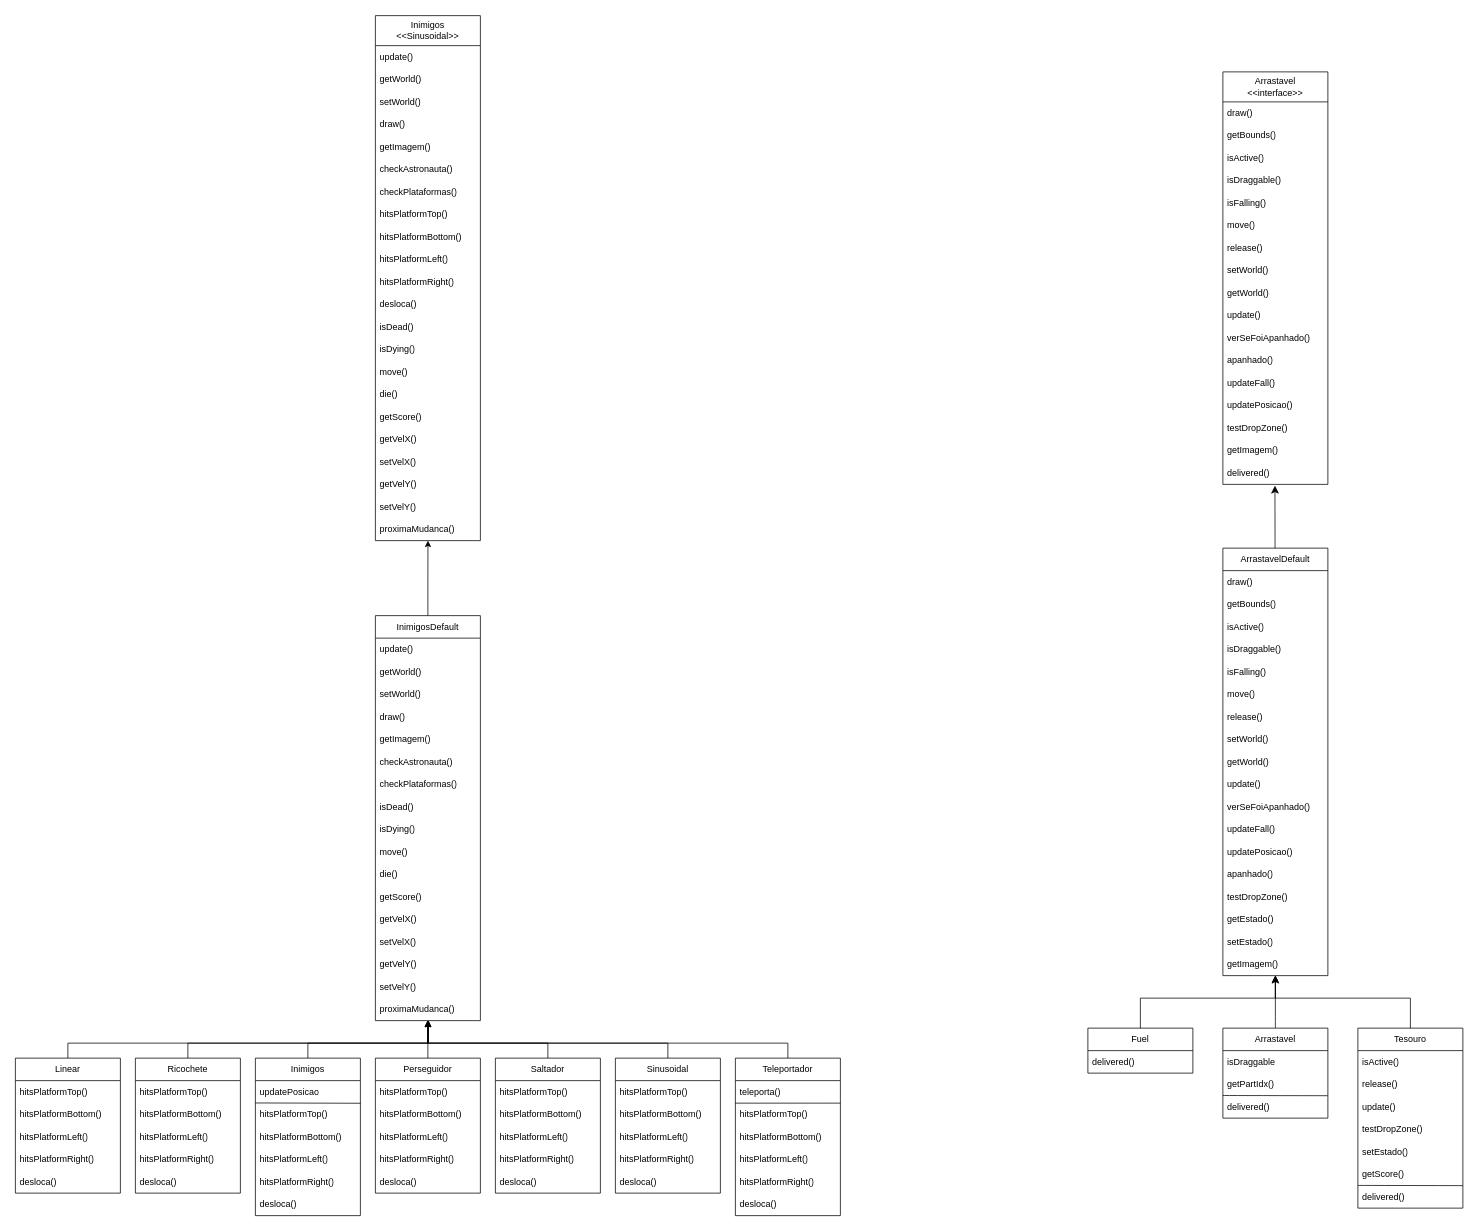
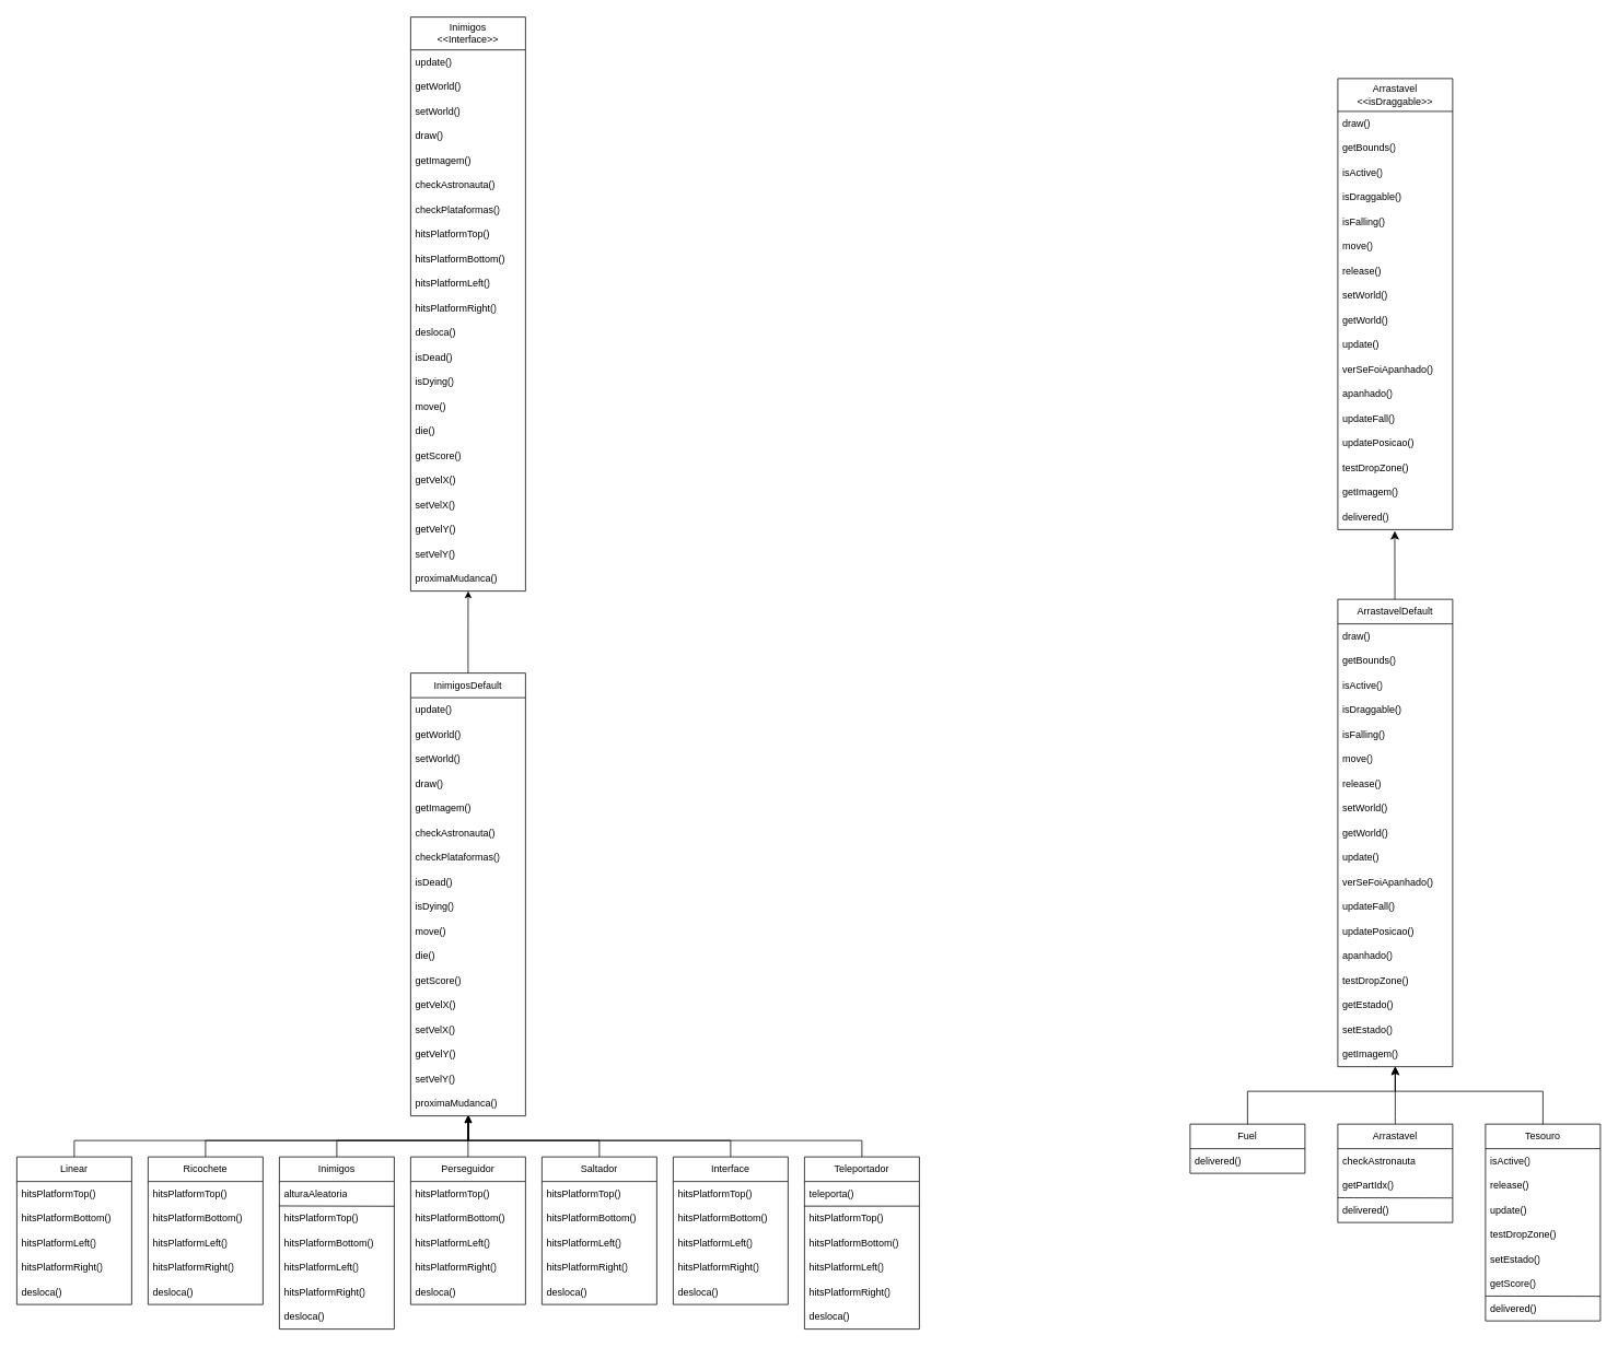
- <mxCell id="2" value="&lt;div&gt;Inimigos&lt;/div&gt;&lt;div&gt;&amp;lt;&amp;lt;Sinusoidal&amp;gt;&amp;gt;&lt;/div&gt;" style="swimlane;fontStyle=0;childLayout=stackLayout;horizontal=1;startSize=40;horizontalStack=0;resizeParent=1;resizeParentMax=0;resizeLast=0;collapsible=1;marginBottom=0;whiteSpace=wrap;html=1;" parent="1" vertex="1"><mxGeometry x="500" y="20" width="140" height="700" as="geometry" /></mxCell>
+ <mxCell id="2" value="&lt;div&gt;Inimigos&lt;/div&gt;&lt;div&gt;&amp;lt;&amp;lt;Interface&amp;gt;&amp;gt;&lt;/div&gt;" style="swimlane;fontStyle=0;childLayout=stackLayout;horizontal=1;startSize=40;horizontalStack=0;resizeParent=1;resizeParentMax=0;resizeLast=0;collapsible=1;marginBottom=0;whiteSpace=wrap;html=1;" parent="1" vertex="1"><mxGeometry x="500" y="20" width="140" height="700" as="geometry" /></mxCell>
- <mxCell id="97" value="&lt;div&gt;Arrastavel&lt;/div&gt;&lt;div&gt;&amp;lt;&amp;lt;interface&amp;gt;&amp;gt;&lt;/div&gt;" style="swimlane;fontStyle=0;childLayout=stackLayout;horizontal=1;startSize=40;horizontalStack=0;resizeParent=1;resizeParentMax=0;resizeLast=0;collapsible=1;marginBottom=0;whiteSpace=wrap;html=1;" parent="1" vertex="1"><mxGeometry x="1630" y="95" width="140" height="550" as="geometry" /></mxCell>
+ <mxCell id="97" value="&lt;div&gt;Arrastavel&lt;/div&gt;&lt;div&gt;&amp;lt;&amp;lt;isDraggable&amp;gt;&amp;gt;&lt;/div&gt;" style="swimlane;fontStyle=0;childLayout=stackLayout;horizontal=1;startSize=40;horizontalStack=0;resizeParent=1;resizeParentMax=0;resizeLast=0;collapsible=1;marginBottom=0;whiteSpace=wrap;html=1;" parent="1" vertex="1"><mxGeometry x="1630" y="95" width="140" height="550" as="geometry" /></mxCell>
- <mxCell id="136" value="isDraggable" style="text;strokeColor=none;fillColor=none;align=left;verticalAlign=middle;spacingLeft=4;spacingRight=4;overflow=hidden;points=[[0,0.5],[1,0.5]];portConstraint=eastwest;rotatable=0;whiteSpace=wrap;html=1;" parent="135" vertex="1"><mxGeometry y="30" width="140" height="30" as="geometry" /></mxCell>
+ <mxCell id="136" value="checkAstronauta" style="text;strokeColor=none;fillColor=none;align=left;verticalAlign=middle;spacingLeft=4;spacingRight=4;overflow=hidden;points=[[0,0.5],[1,0.5]];portConstraint=eastwest;rotatable=0;whiteSpace=wrap;html=1;" parent="135" vertex="1"><mxGeometry y="30" width="140" height="30" as="geometry" /></mxCell>
- <mxCell id="72" value="Sinusoidal" style="swimlane;fontStyle=0;childLayout=stackLayout;horizontal=1;startSize=30;horizontalStack=0;resizeParent=1;resizeParentMax=0;resizeLast=0;collapsible=1;marginBottom=0;whiteSpace=wrap;html=1;" parent="1" vertex="1"><mxGeometry x="820" y="1410" width="140" height="180" as="geometry" /></mxCell>
+ <mxCell id="72" value="Interface" style="swimlane;fontStyle=0;childLayout=stackLayout;horizontal=1;startSize=30;horizontalStack=0;resizeParent=1;resizeParentMax=0;resizeLast=0;collapsible=1;marginBottom=0;whiteSpace=wrap;html=1;" parent="1" vertex="1"><mxGeometry x="820" y="1410" width="140" height="180" as="geometry" /></mxCell>
- <mxCell id="59" value="updatePosicao" style="text;strokeColor=none;fillColor=none;align=left;verticalAlign=middle;spacingLeft=4;spacingRight=4;overflow=hidden;points=[[0,0.5],[1,0.5]];portConstraint=eastwest;rotatable=0;whiteSpace=wrap;html=1;" parent="58" vertex="1"><mxGeometry y="30" width="140" height="30" as="geometry" /></mxCell>
+ <mxCell id="59" value="alturaAleatoria" style="text;strokeColor=none;fillColor=none;align=left;verticalAlign=middle;spacingLeft=4;spacingRight=4;overflow=hidden;points=[[0,0.5],[1,0.5]];portConstraint=eastwest;rotatable=0;whiteSpace=wrap;html=1;" parent="58" vertex="1"><mxGeometry y="30" width="140" height="30" as="geometry" /></mxCell>
